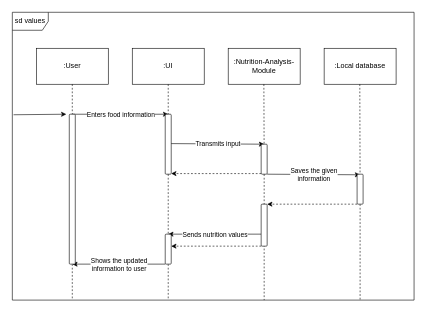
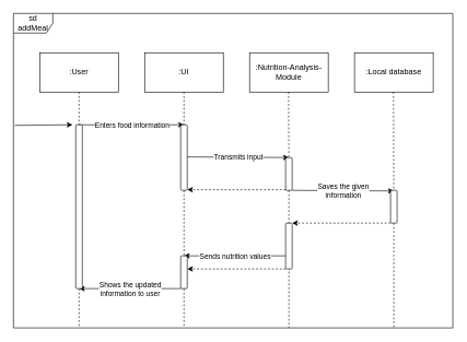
- <mxCell id="29" value="sd values" style="shape=umlFrame;whiteSpace=wrap;html=1;pointerEvents=0;" vertex="1" parent="1"><mxGeometry x="20" y="20" width="670" height="480" as="geometry" /></mxCell>
+ <mxCell id="29" value="sd addMeal" style="shape=umlFrame;whiteSpace=wrap;html=1;pointerEvents=0;" vertex="1" parent="1"><mxGeometry x="20" y="20" width="670" height="480" as="geometry" /></mxCell>
